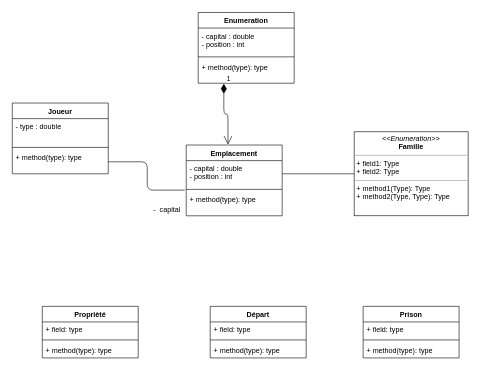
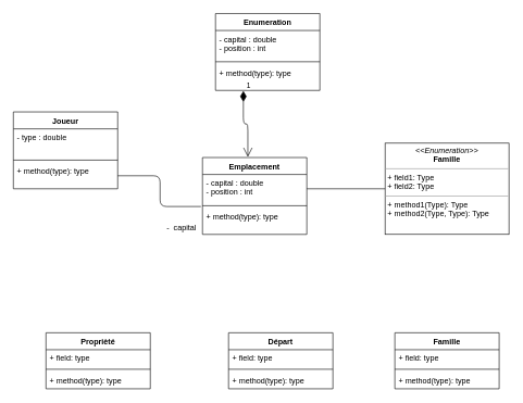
- <mxCell id="19" value="Prison" style="swimlane;fontStyle=1;align=center;verticalAlign=top;childLayout=stackLayout;horizontal=1;startSize=26;horizontalStack=0;resizeParent=1;resizeParentMax=0;resizeLast=0;collapsible=1;marginBottom=0;" vertex="1" parent="1"><mxGeometry x="605" y="510" width="160" height="86" as="geometry" /></mxCell>
+ <mxCell id="19" value="Famille" style="swimlane;fontStyle=1;align=center;verticalAlign=top;childLayout=stackLayout;horizontal=1;startSize=26;horizontalStack=0;resizeParent=1;resizeParentMax=0;resizeLast=0;collapsible=1;marginBottom=0;" vertex="1" parent="1"><mxGeometry x="605" y="510" width="160" height="86" as="geometry" /></mxCell>
